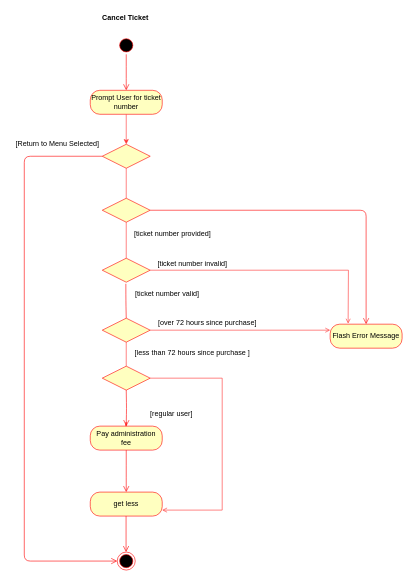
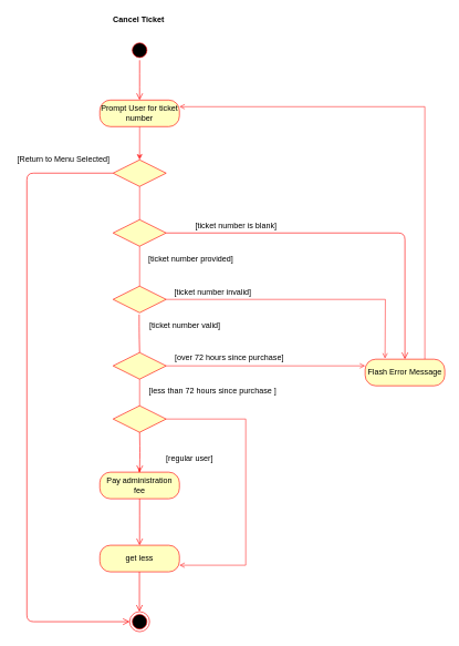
+ <mxCell id="11" style="edgeStyle=orthogonalEdgeStyle;rounded=0;orthogonalLoop=1;jettySize=auto;html=1;exitX=0.75;exitY=0;exitDx=0;exitDy=0;entryX=1;entryY=0.25;entryDx=0;entryDy=0;endArrow=open;endFill=0;strokeColor=#FF3333;startArrow=none;startFill=0;" edge="1" parent="1" source="12" target="5"><mxGeometry relative="1" as="geometry" /></mxCell>
+ <mxCell id="21" value="[ticket number is blank]" style="text;html=1;align=center;verticalAlign=middle;resizable=0;points=[];autosize=1;" vertex="1" parent="1"><mxGeometry x="285" y="330" width="140" height="20" as="geometry" /></mxCell>
